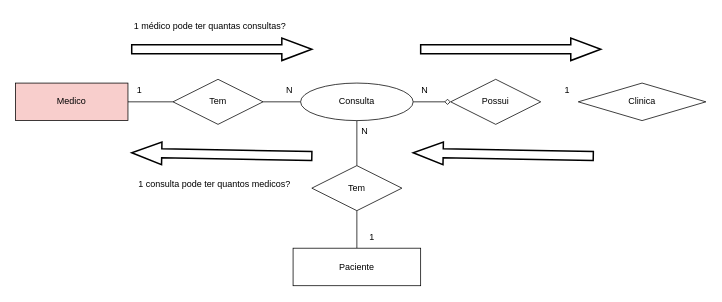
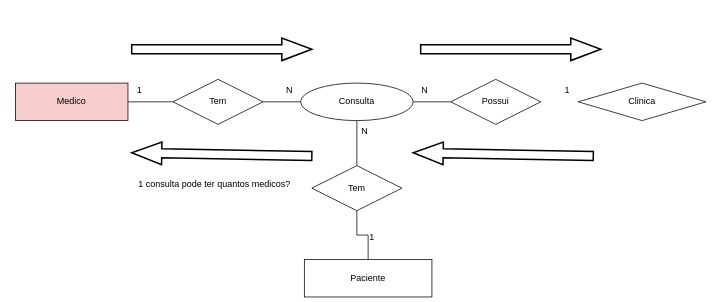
- <mxCell id="15" value="1 médico pode ter quantas consultas?" style="text;html=1;align=center;verticalAlign=middle;resizable=0;points=[];autosize=1;strokeColor=none;fillColor=none;" vertex="1" parent="1"><mxGeometry x="164" y="20" width="230" height="30" as="geometry" /></mxCell>
- <mxCell id="6" style="edgeStyle=orthogonalEdgeStyle;rounded=0;orthogonalLoop=1;jettySize=auto;html=1;endArrow=diamond;endFill=0;" parent="1" source="7" target="13" edge="1"><mxGeometry relative="1" as="geometry" /></mxCell>
+ <mxCell id="6" style="edgeStyle=orthogonalEdgeStyle;rounded=0;orthogonalLoop=1;jettySize=auto;html=1;endArrow=none;endFill=0;" parent="1" source="7" target="13" edge="1"><mxGeometry relative="1" as="geometry" /></mxCell>
- <mxCell id="10" value="Paciente" style="whiteSpace=wrap;html=1;align=center;" parent="1" vertex="1"><mxGeometry x="390" y="330" width="170" height="50" as="geometry" /></mxCell>
+ <mxCell id="10" value="Paciente" style="whiteSpace=wrap;html=1;align=center;" parent="1" vertex="1"><mxGeometry x="405" y="345" width="170" height="50" as="geometry" /></mxCell>
